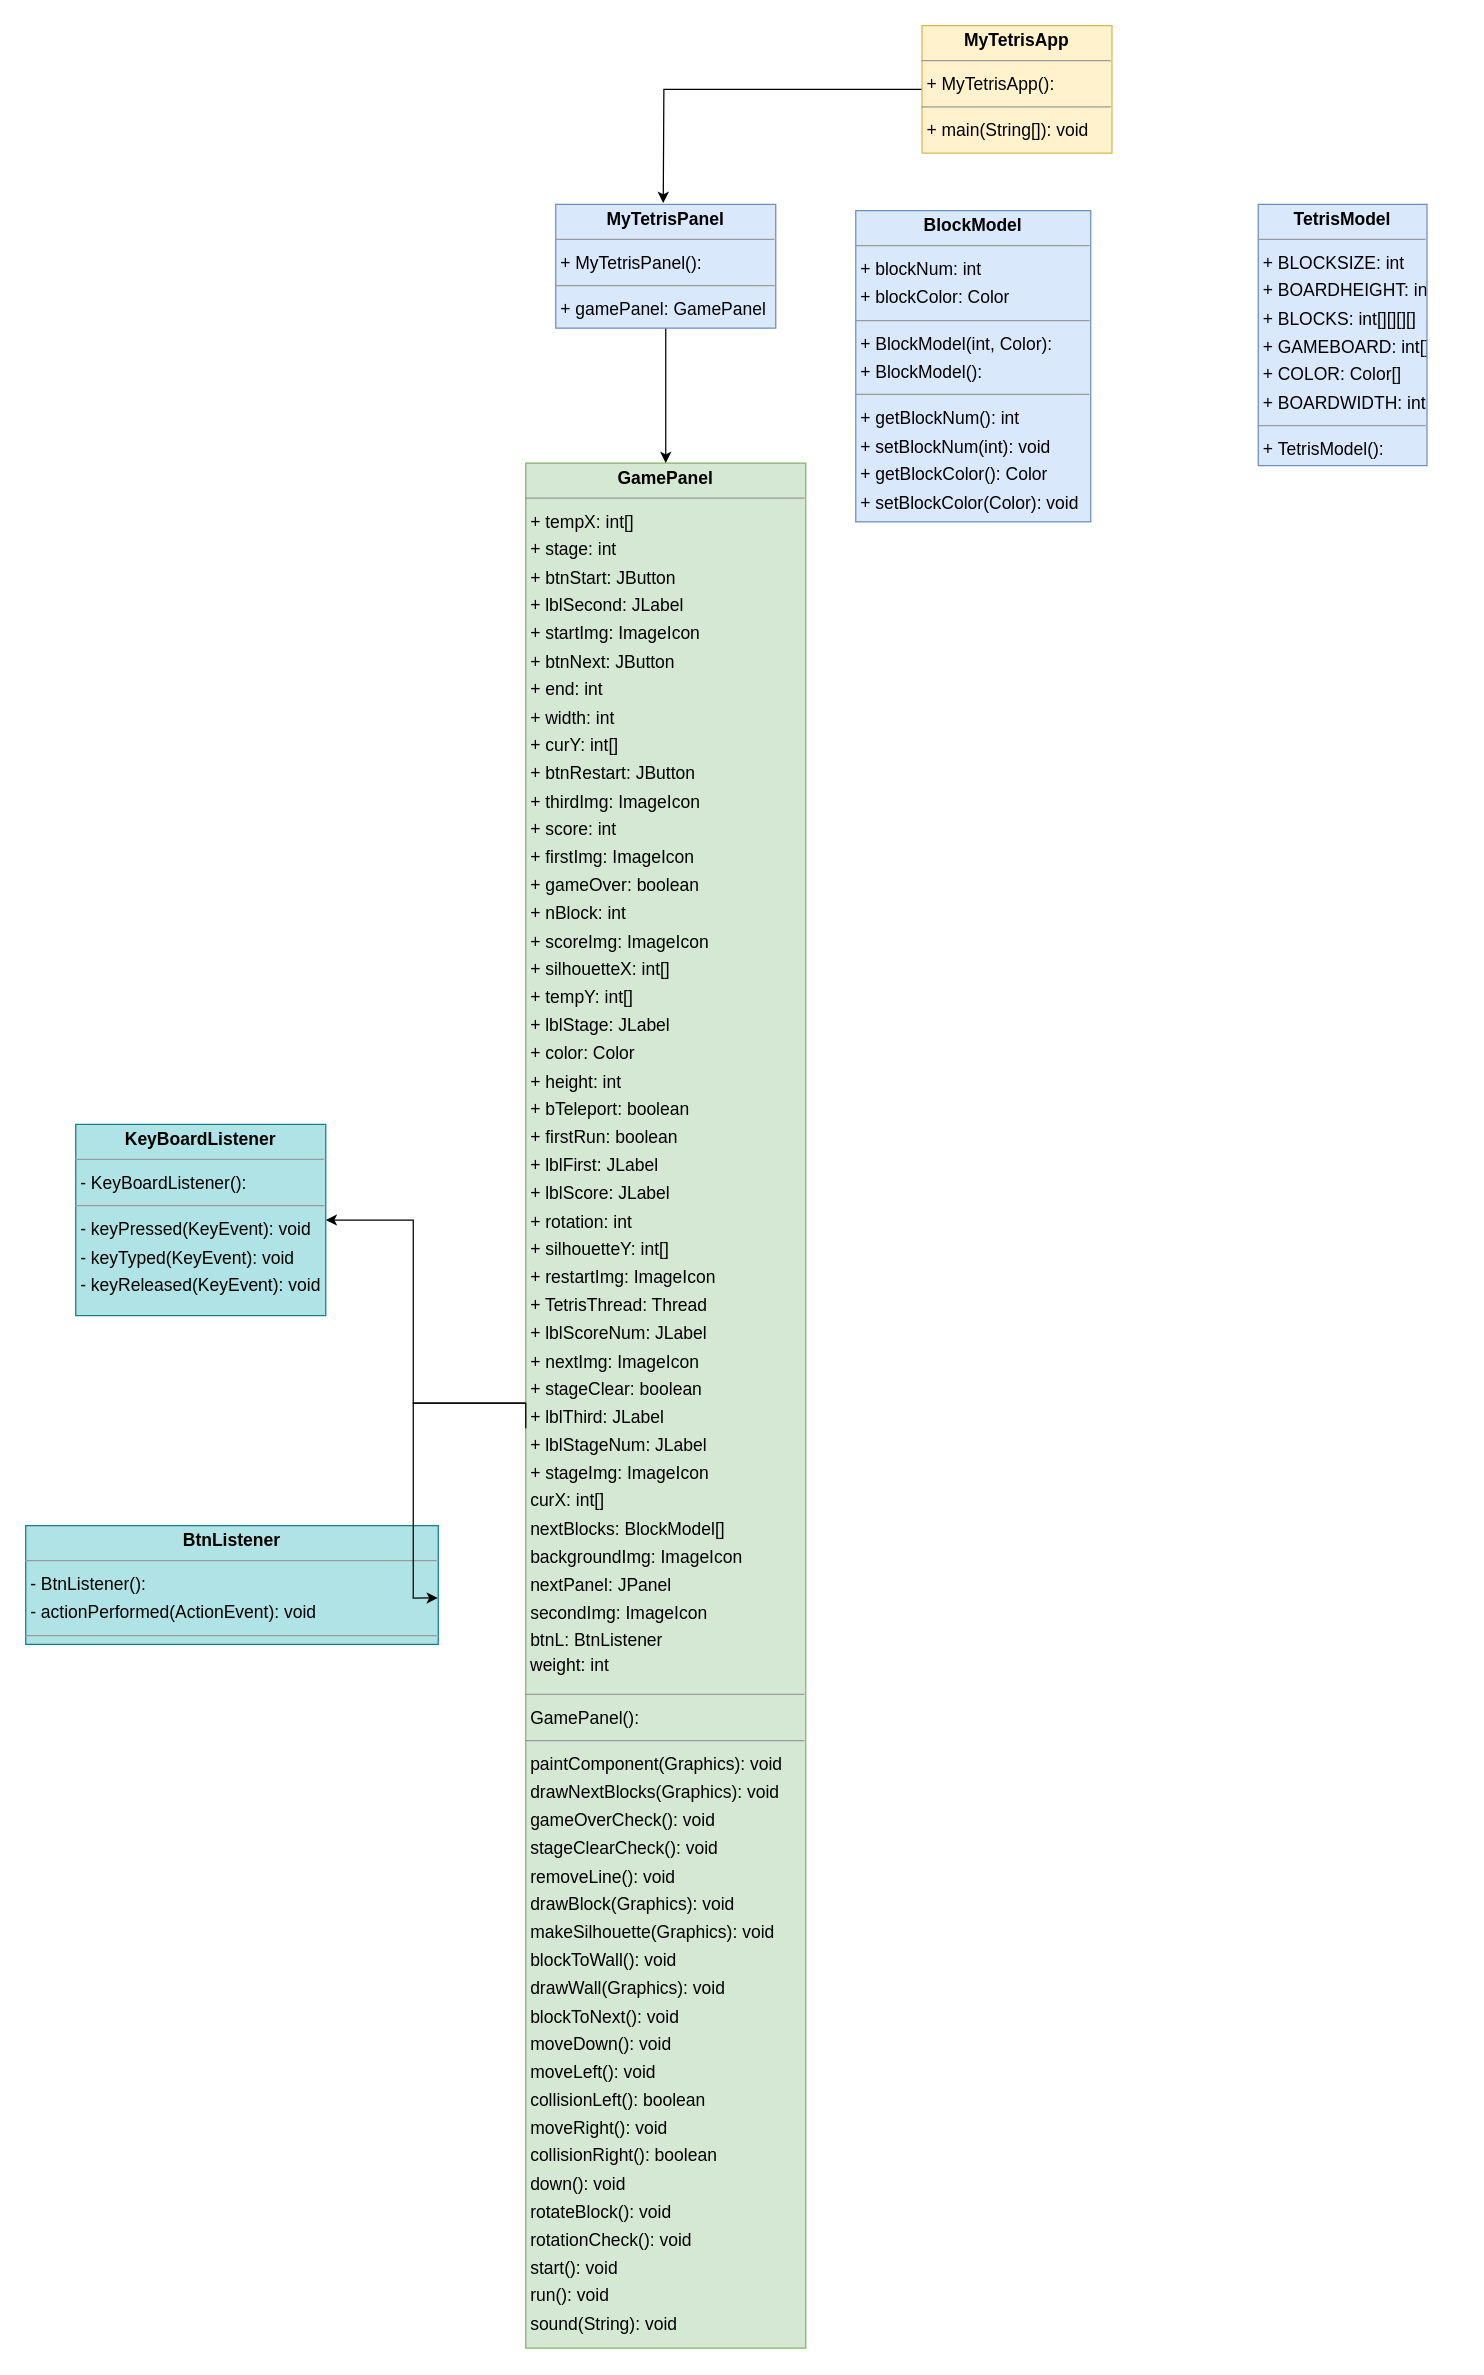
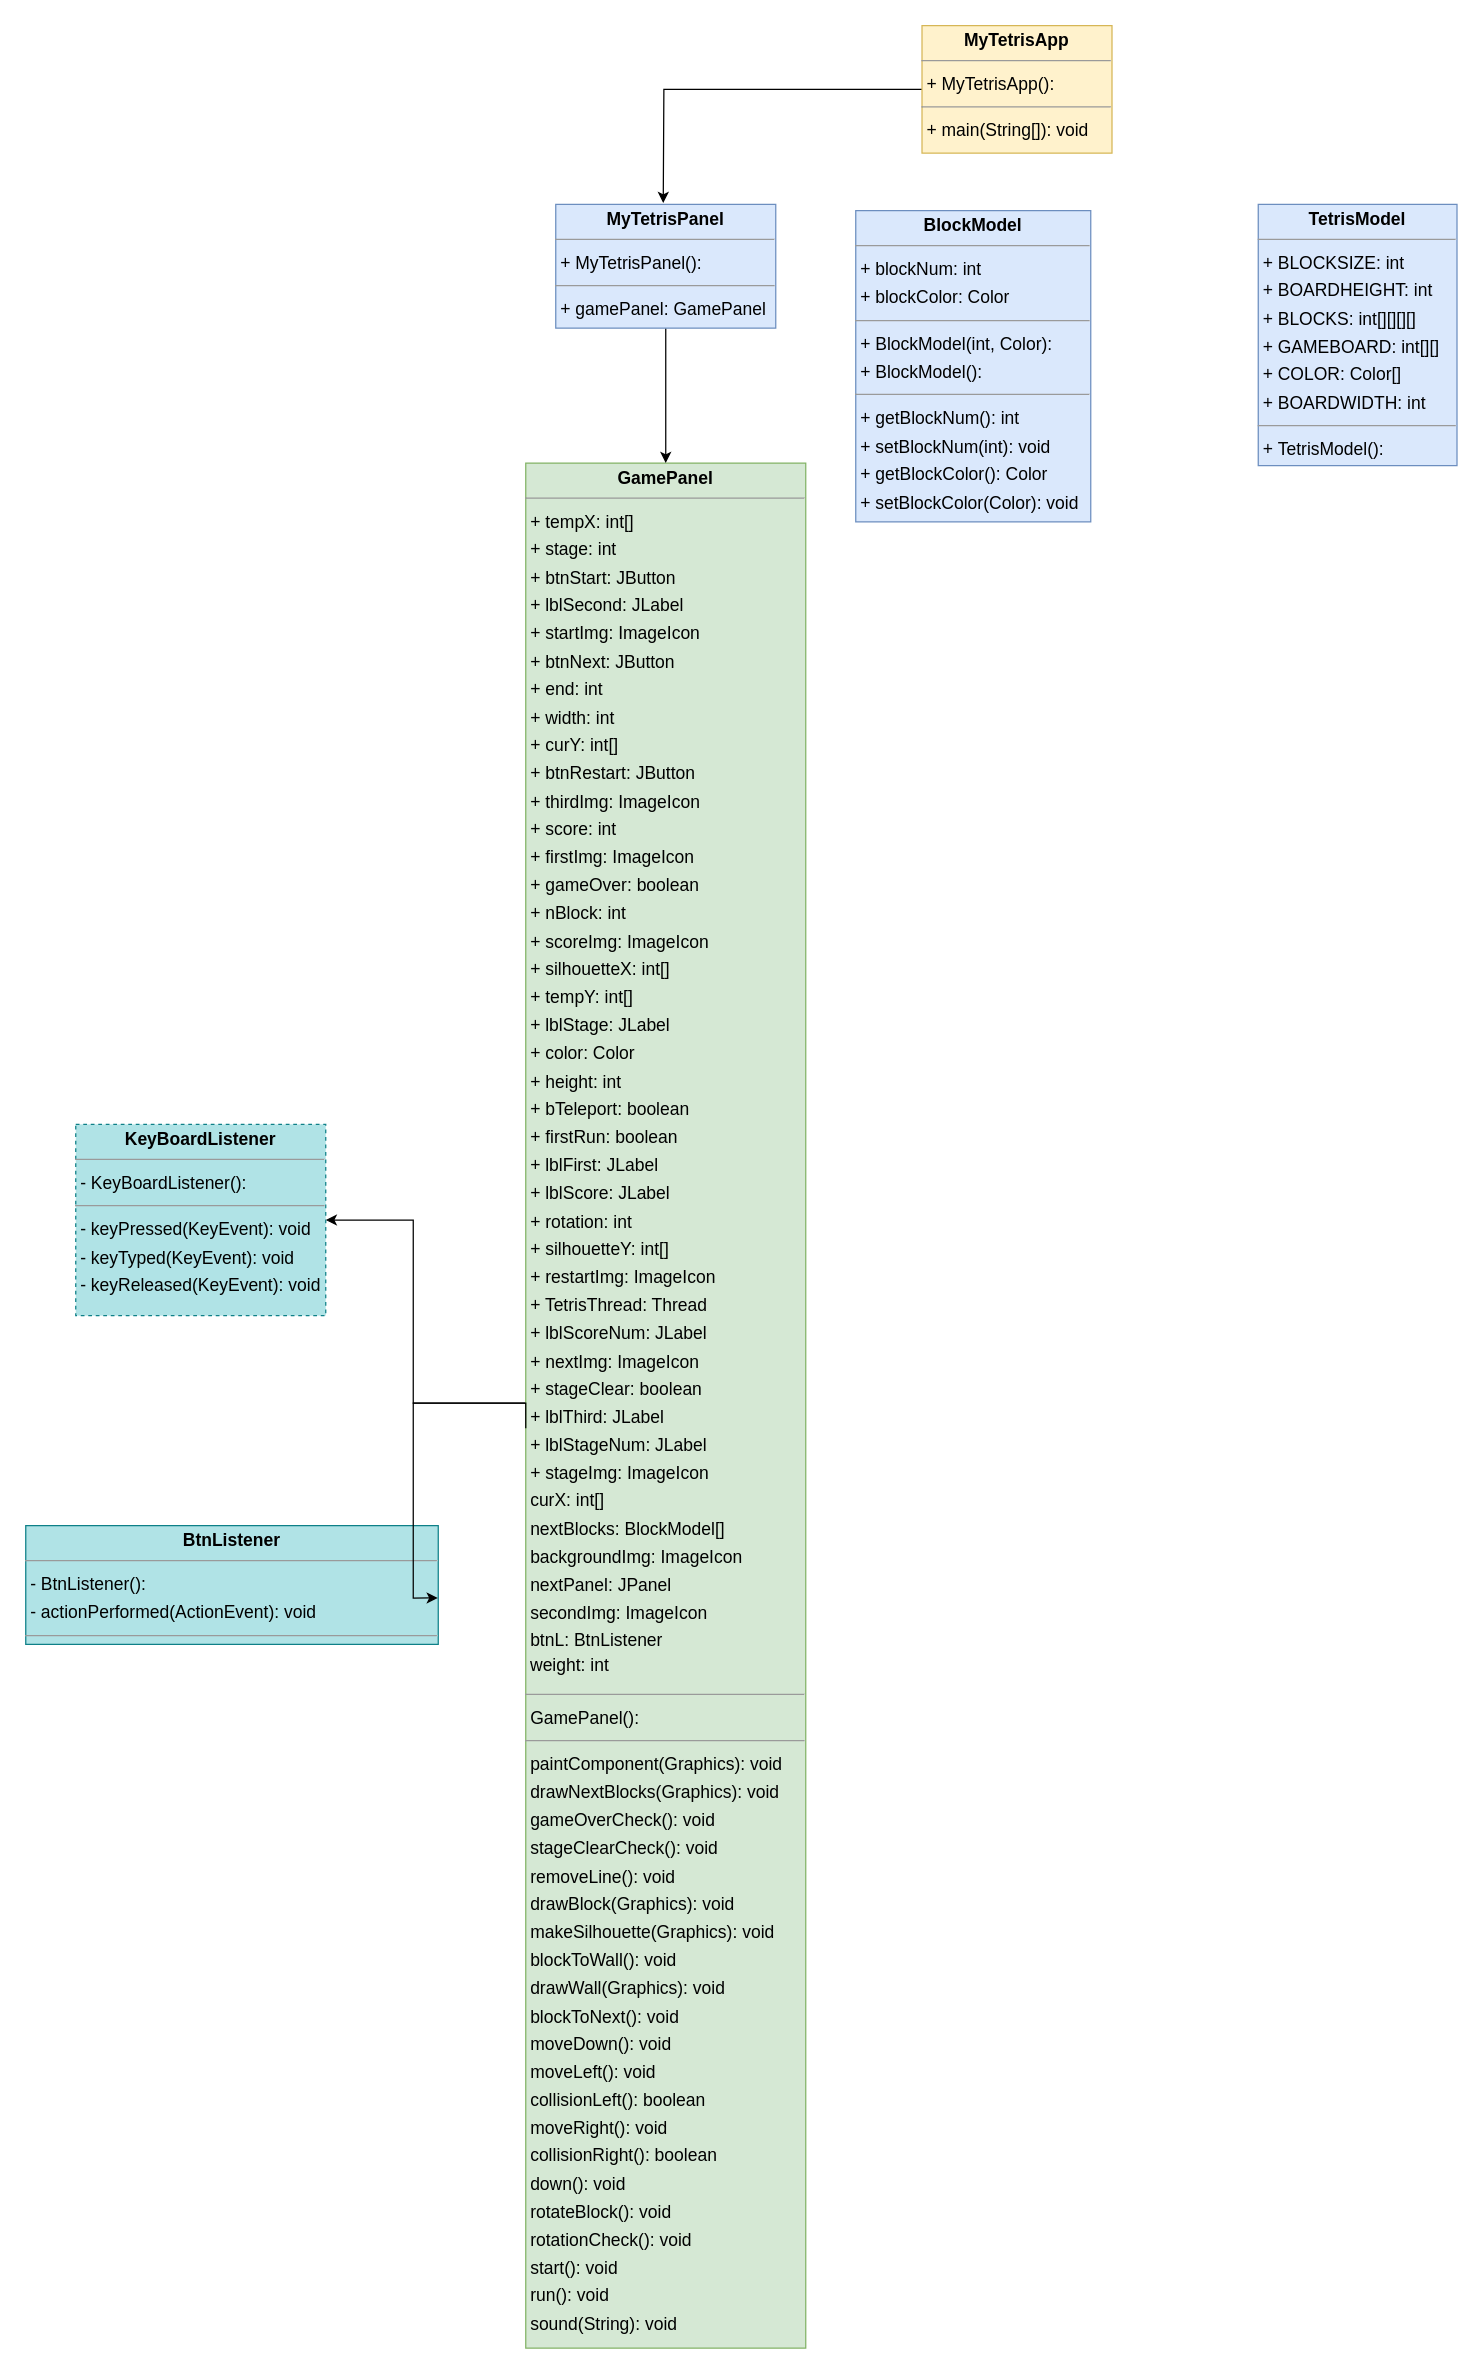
- <mxCell id="11" value="&lt;p style=&quot;margin:0px;margin-top:4px;text-align:center;&quot;&gt;&lt;b&gt;TetrisModel&lt;/b&gt;&lt;/p&gt;&lt;hr size=&quot;1&quot;&gt;&lt;p style=&quot;margin:0 0 0 4px;line-height:1.6;&quot;&gt;&lt;span style=&quot;&quot;&gt;+ BLOCKSIZE: int&lt;/span&gt;&lt;br style=&quot;&quot;&gt;&lt;span style=&quot;&quot;&gt;+ BOARDHEIGHT: int&lt;/span&gt;&lt;br style=&quot;&quot;&gt;&lt;span style=&quot;&quot;&gt;+ BLOCKS: int[][][][]&lt;/span&gt;&lt;br style=&quot;&quot;&gt;&lt;span style=&quot;&quot;&gt;+ GAMEBOARD: int[][]&lt;/span&gt;&lt;br style=&quot;&quot;&gt;&lt;span style=&quot;&quot;&gt;+ COLOR: Color[]&lt;/span&gt;&lt;br style=&quot;&quot;&gt;&lt;span style=&quot;&quot;&gt;+ BOARDWIDTH: int&lt;/span&gt;&lt;br&gt;&lt;/p&gt;&lt;hr size=&quot;1&quot;&gt;&lt;p style=&quot;margin:0 0 0 4px;line-height:1.6;&quot;&gt;&lt;span style=&quot;&quot;&gt;+&amp;nbsp;&lt;/span&gt;&lt;span style=&quot;&quot;&gt;TetrisModel():&lt;/span&gt;&lt;br&gt;&lt;/p&gt;" style="verticalAlign=top;align=left;overflow=fill;fontSize=14;fontFamily=Helvetica;html=1;rounded=0;shadow=0;comic=0;labelBackgroundColor=none;strokeWidth=1;fillColor=#dae8fc;strokeColor=#6c8ebf;" vertex="1" parent="1"><mxGeometry x="1006" y="163" width="135" height="209" as="geometry" /></mxCell>
+ <mxCell id="11" value="&lt;p style=&quot;margin:0px;margin-top:4px;text-align:center;&quot;&gt;&lt;b&gt;TetrisModel&lt;/b&gt;&lt;/p&gt;&lt;hr size=&quot;1&quot;&gt;&lt;p style=&quot;margin:0 0 0 4px;line-height:1.6;&quot;&gt;&lt;span style=&quot;&quot;&gt;+ BLOCKSIZE: int&lt;/span&gt;&lt;br style=&quot;&quot;&gt;&lt;span style=&quot;&quot;&gt;+ BOARDHEIGHT: int&lt;/span&gt;&lt;br style=&quot;&quot;&gt;&lt;span style=&quot;&quot;&gt;+ BLOCKS: int[][][][]&lt;/span&gt;&lt;br style=&quot;&quot;&gt;&lt;span style=&quot;&quot;&gt;+ GAMEBOARD: int[][]&lt;/span&gt;&lt;br style=&quot;&quot;&gt;&lt;span style=&quot;&quot;&gt;+ COLOR: Color[]&lt;/span&gt;&lt;br style=&quot;&quot;&gt;&lt;span style=&quot;&quot;&gt;+ BOARDWIDTH: int&lt;/span&gt;&lt;br&gt;&lt;/p&gt;&lt;hr size=&quot;1&quot;&gt;&lt;p style=&quot;margin:0 0 0 4px;line-height:1.6;&quot;&gt;&lt;span style=&quot;&quot;&gt;+&amp;nbsp;&lt;/span&gt;&lt;span style=&quot;&quot;&gt;TetrisModel():&lt;/span&gt;&lt;br&gt;&lt;/p&gt;" style="verticalAlign=top;align=left;overflow=fill;fontSize=14;fontFamily=Helvetica;html=1;rounded=0;shadow=0;comic=0;labelBackgroundColor=none;strokeWidth=1;fillColor=#dae8fc;strokeColor=#6c8ebf;" vertex="1" parent="1"><mxGeometry x="1006" y="163" width="159" height="209" as="geometry" /></mxCell>
- <mxCell id="6" value="&lt;p style=&quot;margin:0px;margin-top:4px;text-align:center;&quot;&gt;&lt;b&gt;KeyBoardListener&lt;/b&gt;&lt;/p&gt;&lt;hr size=&quot;1&quot;&gt;&lt;p style=&quot;margin:0 0 0 4px;line-height:1.6;&quot;&gt;- KeyBoardListener():&lt;br&gt;&lt;/p&gt;&lt;hr size=&quot;1&quot;&gt;&lt;p style=&quot;margin:0 0 0 4px;line-height:1.6;&quot;&gt;&lt;span style=&quot;background-color: initial;&quot;&gt;- keyPressed(KeyEvent): void&lt;/span&gt;&lt;br&gt;&lt;/p&gt;&lt;p style=&quot;margin:0 0 0 4px;line-height:1.6;&quot;&gt;- keyTyped(KeyEvent): void&lt;br&gt;- keyReleased(KeyEvent): void&lt;br&gt;&lt;/p&gt;&lt;div&gt;&lt;br&gt;&lt;/div&gt;" style="verticalAlign=top;align=left;overflow=fill;fontSize=14;fontFamily=Helvetica;html=1;rounded=0;shadow=0;comic=0;labelBackgroundColor=none;strokeWidth=1;fillColor=#b0e3e6;strokeColor=#0e8088;" vertex="1" parent="1"><mxGeometry x="60" y="899" width="200" height="153" as="geometry" /></mxCell>
+ <mxCell id="6" value="&lt;p style=&quot;margin:0px;margin-top:4px;text-align:center;&quot;&gt;&lt;b&gt;KeyBoardListener&lt;/b&gt;&lt;/p&gt;&lt;hr size=&quot;1&quot;&gt;&lt;p style=&quot;margin:0 0 0 4px;line-height:1.6;&quot;&gt;- KeyBoardListener():&lt;br&gt;&lt;/p&gt;&lt;hr size=&quot;1&quot;&gt;&lt;p style=&quot;margin:0 0 0 4px;line-height:1.6;&quot;&gt;&lt;span style=&quot;background-color: initial;&quot;&gt;- keyPressed(KeyEvent): void&lt;/span&gt;&lt;br&gt;&lt;/p&gt;&lt;p style=&quot;margin:0 0 0 4px;line-height:1.6;&quot;&gt;- keyTyped(KeyEvent): void&lt;br&gt;- keyReleased(KeyEvent): void&lt;br&gt;&lt;/p&gt;&lt;div&gt;&lt;br&gt;&lt;/div&gt;" style="verticalAlign=top;align=left;overflow=fill;fontSize=14;fontFamily=Helvetica;html=1;rounded=0;shadow=0;comic=0;labelBackgroundColor=none;strokeWidth=1;fillColor=#b0e3e6;strokeColor=#0e8088;dashed=1;" vertex="1" parent="1"><mxGeometry x="60" y="899" width="200" height="153" as="geometry" /></mxCell>
